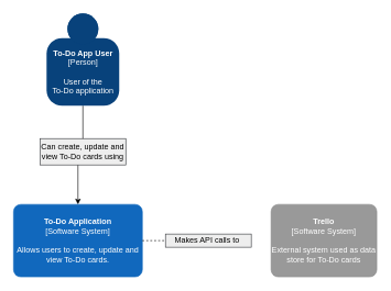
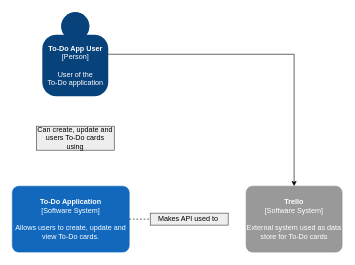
- <mxCell id="6" value="&lt;span&gt;Can create, update and view To-Do cards using&lt;/span&gt;" style="text;html=1;align=center;verticalAlign=middle;whiteSpace=wrap;rounded=0;fillColor=#eeeeee;strokeColor=#36393d;" parent="1" vertex="1"><mxGeometry x="60" y="210" width="130" height="40" as="geometry" /></mxCell>
+ <mxCell id="6" value="&lt;span&gt;Can create, update and users To-Do cards using&lt;/span&gt;" style="text;html=1;align=center;verticalAlign=middle;whiteSpace=wrap;rounded=0;fillColor=#eeeeee;strokeColor=#36393d;" parent="1" vertex="1"><mxGeometry x="60" y="210" width="130" height="40" as="geometry" /></mxCell>
- <mxCell id="2" style="edgeStyle=orthogonalEdgeStyle;rounded=0;orthogonalLoop=1;jettySize=auto;html=1;" parent="1" source="3" target="4" edge="1"><mxGeometry relative="1" as="geometry" /></mxCell>
+ <mxCell id="2" style="edgeStyle=orthogonalEdgeStyle;rounded=0;orthogonalLoop=1;jettySize=auto;html=1;" parent="1" source="3" target="5" edge="1"><mxGeometry relative="1" as="geometry" /></mxCell>
- <mxCell id="7" value="&lt;span&gt;Makes API calls to&amp;nbsp;&lt;/span&gt;" style="text;html=1;align=center;verticalAlign=middle;whiteSpace=wrap;rounded=0;fillColor=#eeeeee;strokeColor=#36393d;" vertex="1" parent="1"><mxGeometry x="250" y="355" width="130" height="20" as="geometry" /></mxCell>
+ <mxCell id="7" value="&lt;span&gt;Makes API used to&amp;nbsp;&lt;/span&gt;" style="text;html=1;align=center;verticalAlign=middle;whiteSpace=wrap;rounded=0;fillColor=#eeeeee;strokeColor=#36393d;" vertex="1" parent="1"><mxGeometry x="250" y="355" width="130" height="20" as="geometry" /></mxCell>
